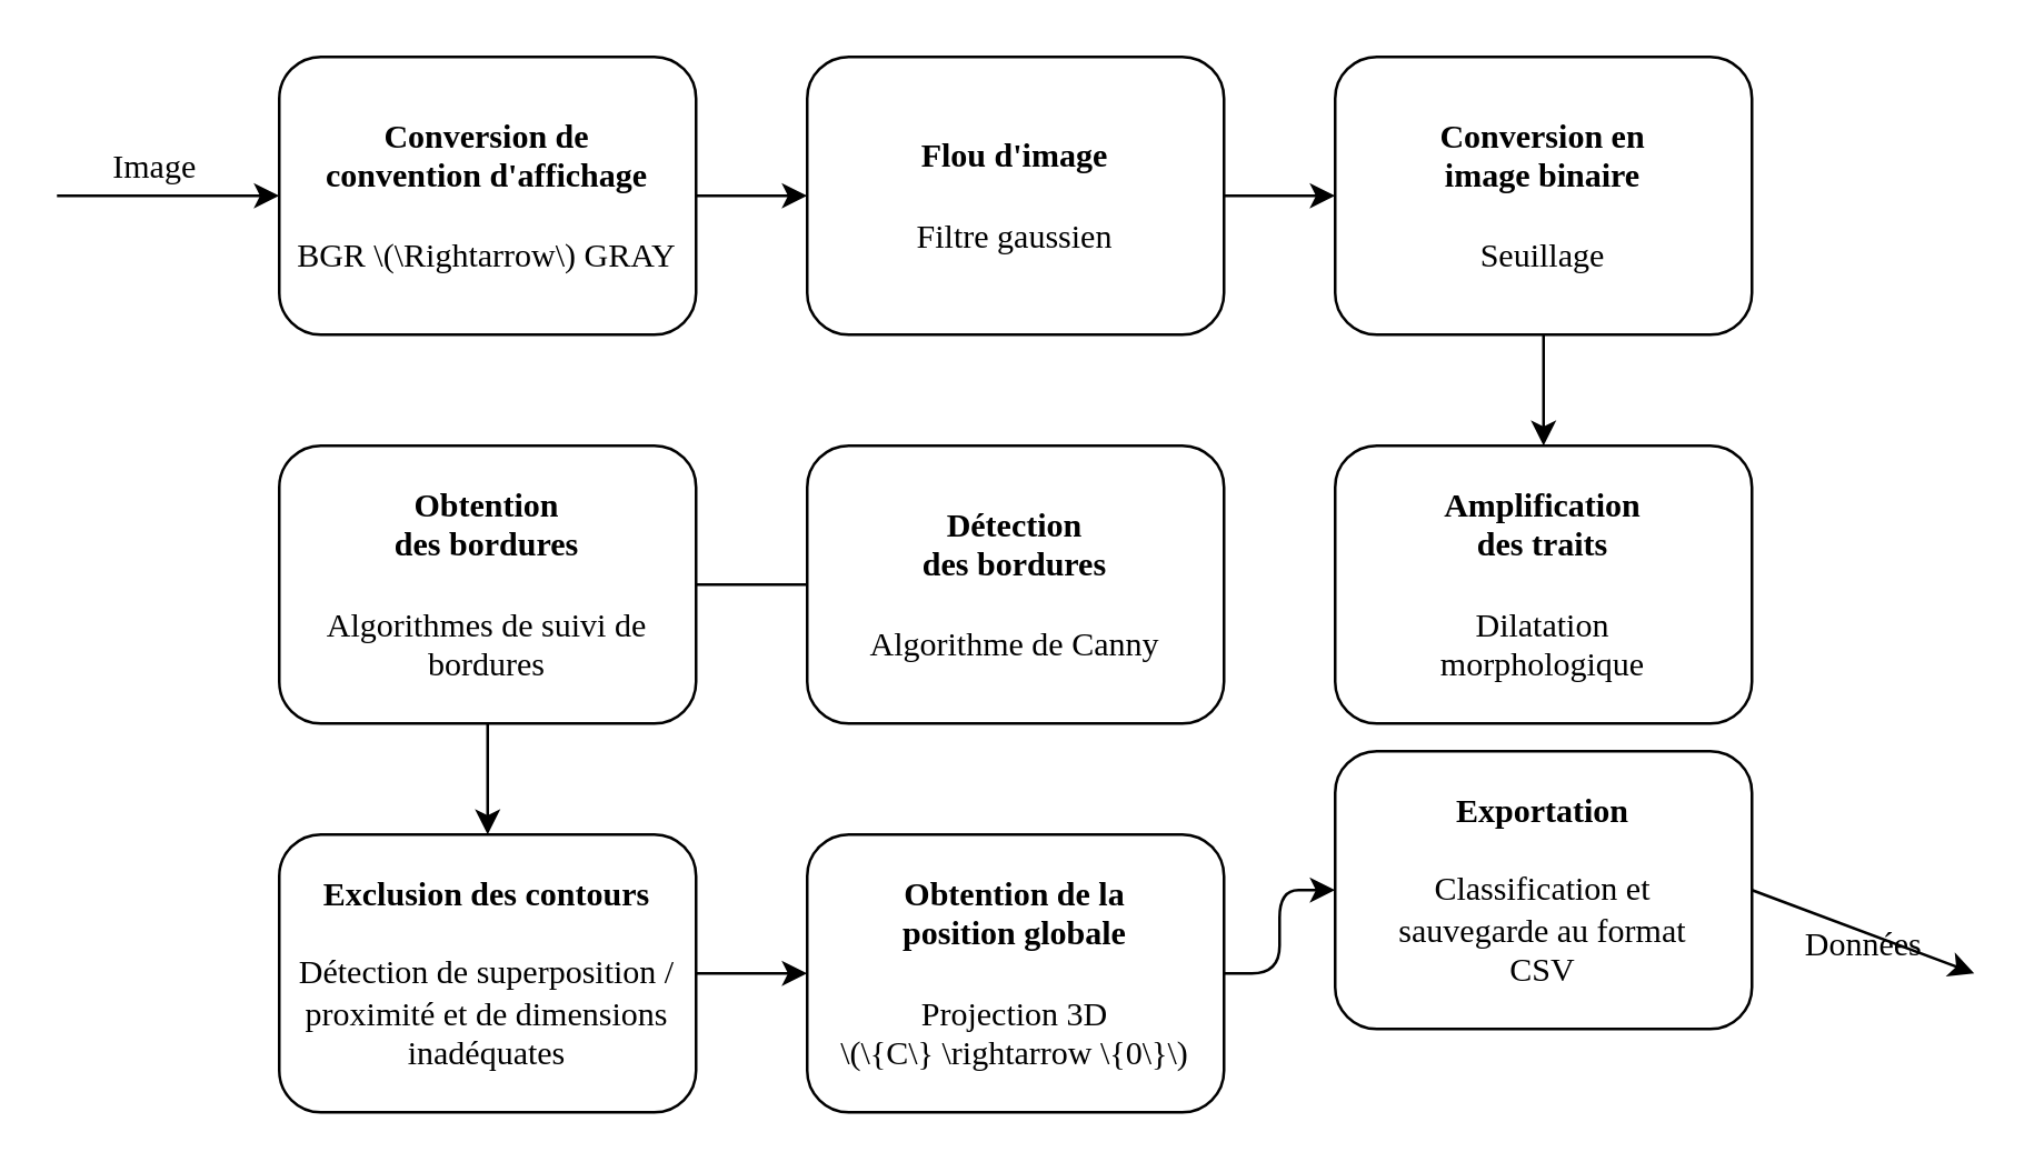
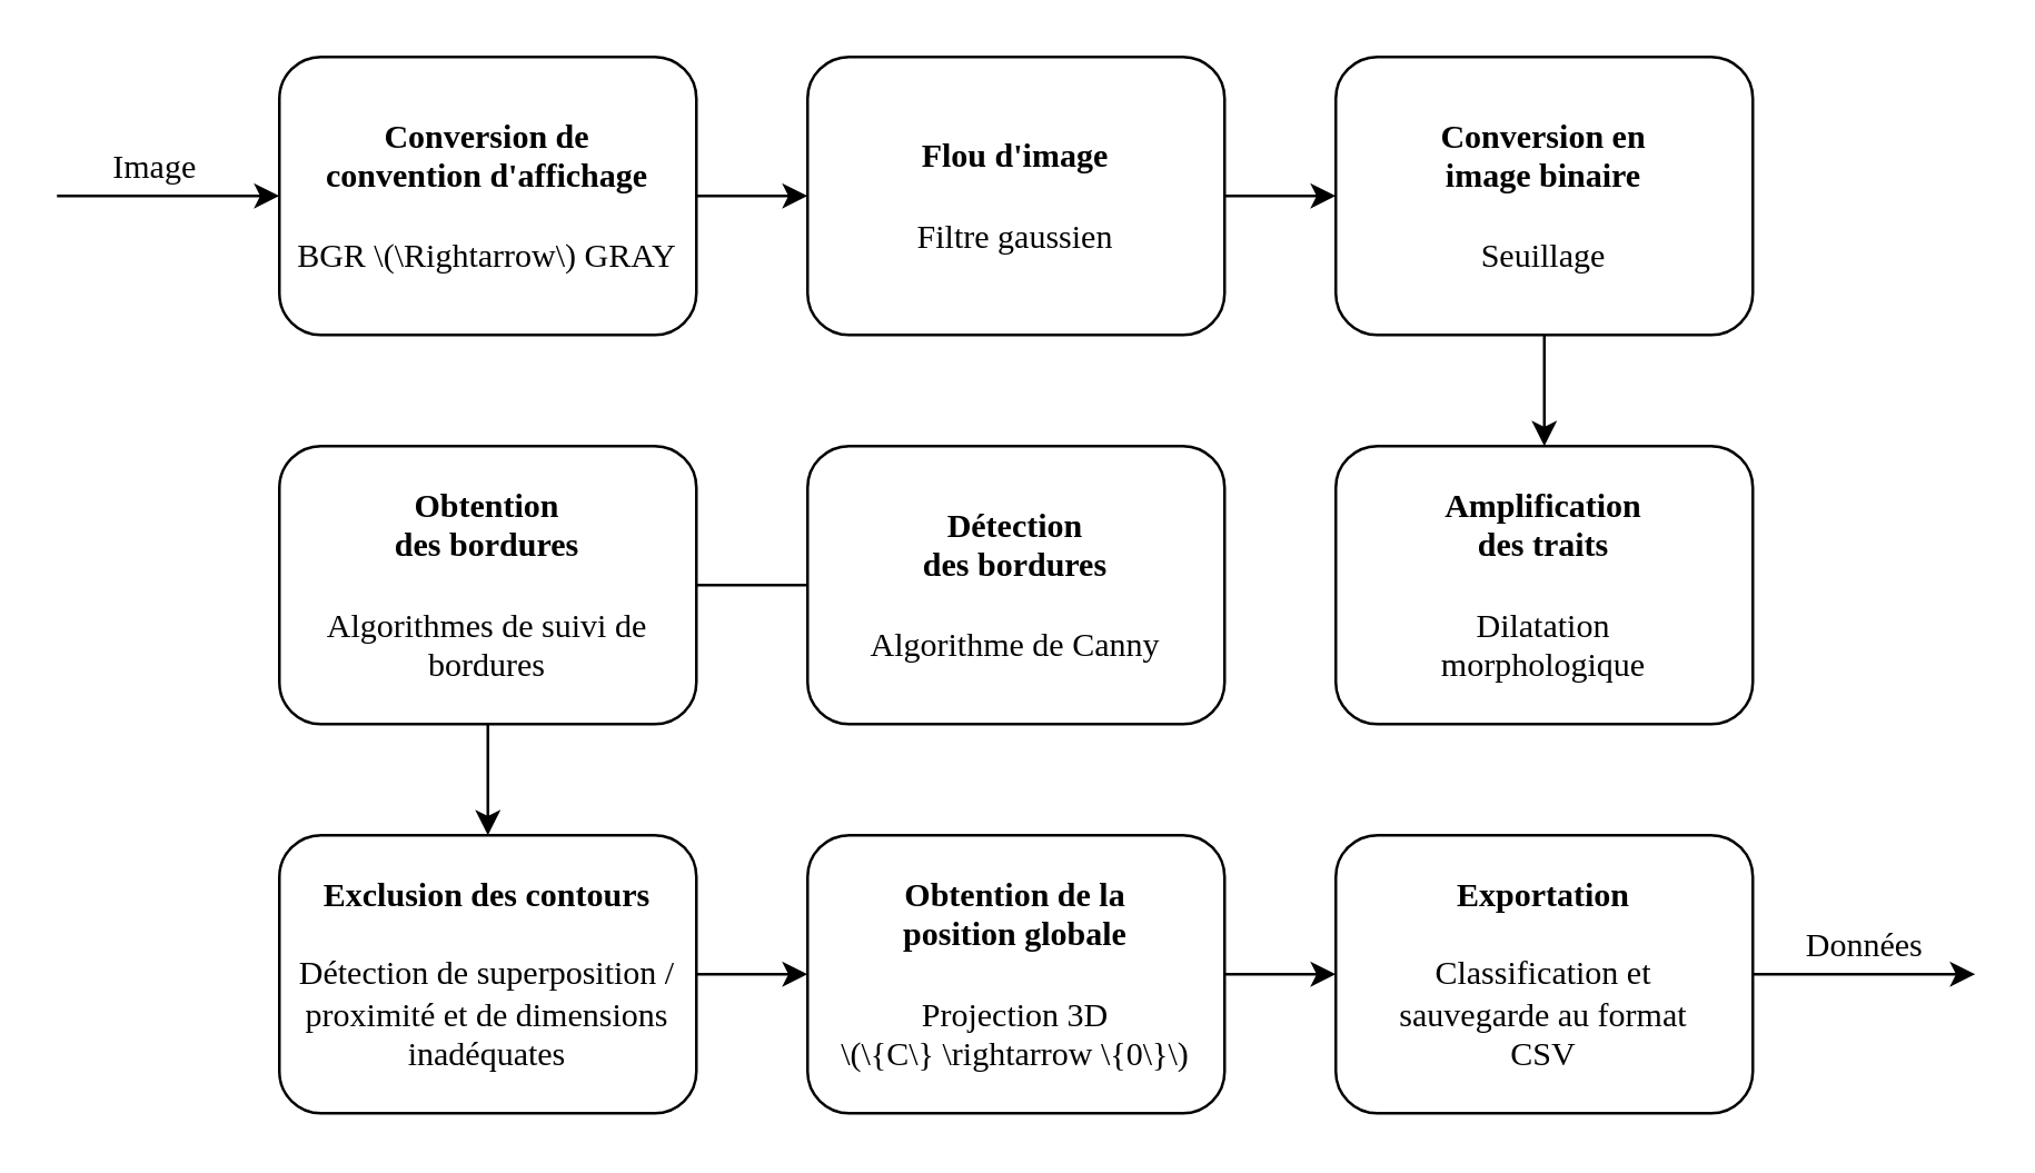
- <mxCell id="18" value="&lt;font face=&quot;CMU Serif&quot; data-font-src=&quot;https://fontlibrary.org//face/cmu-serif&quot;&gt;&lt;b&gt;Exportation&lt;/b&gt;&lt;br&gt;&lt;br&gt;Classification et&lt;br&gt;sauvegarde au format&lt;br&gt;CSV&lt;/font&gt;" style="rounded=1;whiteSpace=wrap;html=1;fillColor=none;" parent="1" vertex="1"><mxGeometry x="480" y="270" width="150" height="100" as="geometry" /></mxCell>
+ <mxCell id="18" value="&lt;font face=&quot;CMU Serif&quot; data-font-src=&quot;https://fontlibrary.org//face/cmu-serif&quot;&gt;&lt;b&gt;Exportation&lt;/b&gt;&lt;br&gt;&lt;br&gt;Classification et&lt;br&gt;sauvegarde au format&lt;br&gt;CSV&lt;/font&gt;" style="rounded=1;whiteSpace=wrap;html=1;fillColor=none;" parent="1" vertex="1"><mxGeometry x="480" y="300" width="150" height="100" as="geometry" /></mxCell>
